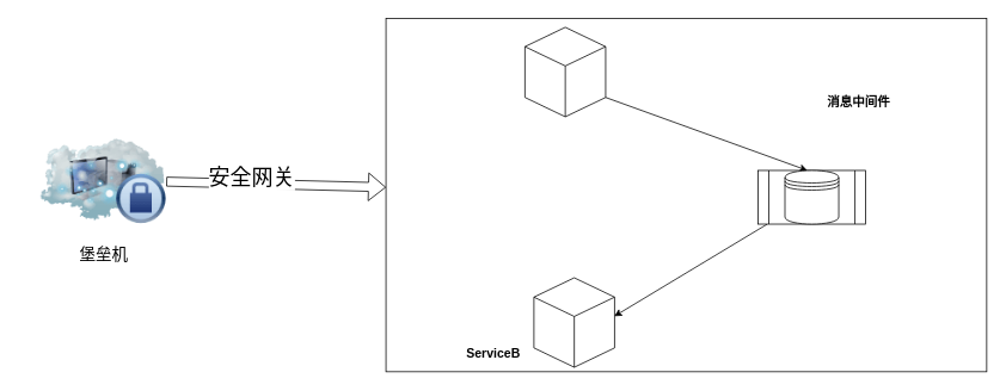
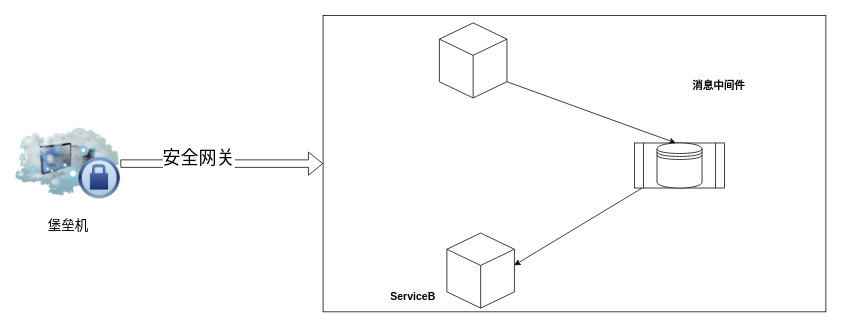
- <mxCell id="3" value="&lt;font style=&quot;font-size: 18px;&quot;&gt;堡垒机&lt;/font&gt;" style="image;html=1;image=img/lib/clip_art/networking/Cloud_Computer_Private_128x128.png" vertex="1" parent="1"><mxGeometry x="45" y="137.5" width="140" height="130" as="geometry" /></mxCell>
+ <mxCell id="3" value="&lt;font style=&quot;font-size: 18px;&quot;&gt;堡垒机&lt;/font&gt;" style="image;html=1;image=img/lib/clip_art/networking/Cloud_Computer_Private_128x128.png" vertex="1" parent="1"><mxGeometry x="20" y="152.5" width="140" height="130" as="geometry" /></mxCell>
